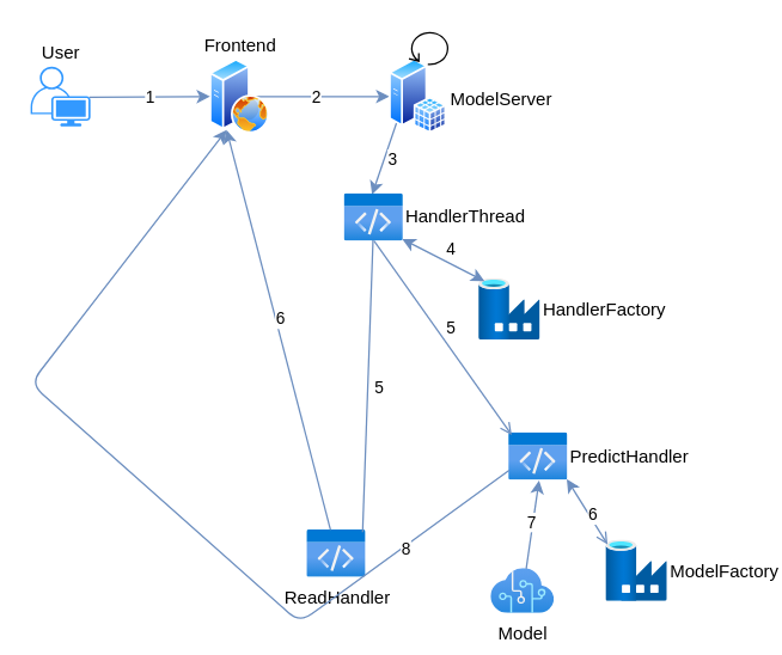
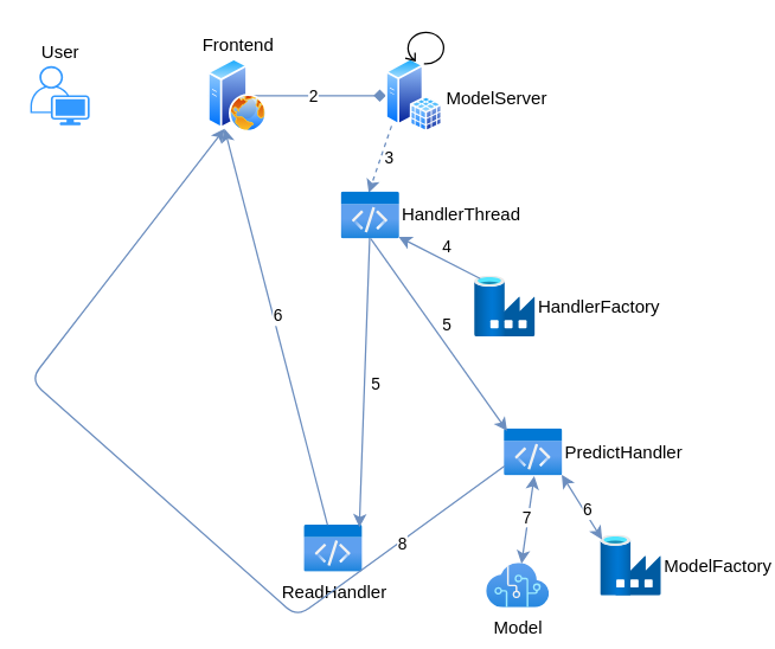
- <mxCell id="12" value="" style="endArrow=classic;html=1;exitX=0.98;exitY=0.51;exitDx=0;exitDy=0;exitPerimeter=0;fillColor=#dae8fc;strokeColor=#6c8ebf;" edge="1" parent="1" source="9" target="10"><mxGeometry width="50" height="50" relative="1" as="geometry"><mxPoint x="130" y="226" as="sourcePoint" /><mxPoint x="180" y="176" as="targetPoint" /></mxGeometry></mxCell>
- <mxCell id="13" value="1" style="edgeLabel;html=1;align=center;verticalAlign=middle;resizable=0;points=[];" vertex="1" connectable="0" parent="12"><mxGeometry x="0.216" relative="1" as="geometry"><mxPoint x="-8.36" y="0.28" as="offset" /></mxGeometry></mxCell>
- <mxCell id="7" value="" style="endArrow=classic;html=1;fillColor=#dae8fc;strokeColor=#6c8ebf;entryX=0;entryY=0.5;entryDx=0;entryDy=0;exitX=0;exitY=0.5;exitDx=0;exitDy=0;" edge="1" parent="1" source="10" target="11"><mxGeometry width="50" height="50" relative="1" as="geometry"><mxPoint x="59.2" y="65.4" as="sourcePoint" /><mxPoint x="140.001" y="64.274" as="targetPoint" /></mxGeometry></mxCell>
+ <mxCell id="7" value="" style="endArrow=diamond;html=1;fillColor=#dae8fc;strokeColor=#6c8ebf;entryX=0;entryY=0.5;entryDx=0;entryDy=0;exitX=0;exitY=0.5;exitDx=0;exitDy=0;" edge="1" parent="1" source="10" target="11"><mxGeometry width="50" height="50" relative="1" as="geometry"><mxPoint x="59.2" y="65.4" as="sourcePoint" /><mxPoint x="140.001" y="64.274" as="targetPoint" /></mxGeometry></mxCell>
- <mxCell id="5" value="" style="endArrow=classic;html=1;fillColor=#dae8fc;strokeColor=#6c8ebf;entryX=0.466;entryY=0.016;entryDx=0;entryDy=0;entryPerimeter=0;exitX=0.5;exitY=0;exitDx=0;exitDy=0;" edge="1" parent="1" source="11" target="23"><mxGeometry width="50" height="50" relative="1" as="geometry"><mxPoint x="140" y="116" as="sourcePoint" /><mxPoint x="260" y="116" as="targetPoint" /></mxGeometry></mxCell>
+ <mxCell id="5" value="" style="endArrow=classic;html=1;fillColor=#dae8fc;strokeColor=#6c8ebf;entryX=0.466;entryY=0.016;entryDx=0;entryDy=0;entryPerimeter=0;exitX=0.5;exitY=0;exitDx=0;exitDy=0;dashed=1;" edge="1" parent="1" source="11" target="23"><mxGeometry width="50" height="50" relative="1" as="geometry"><mxPoint x="140" y="116" as="sourcePoint" /><mxPoint x="260" y="116" as="targetPoint" /></mxGeometry></mxCell>
- <mxCell id="15" value="" style="endArrow=classic;html=1;fillColor=#dae8fc;strokeColor=#6c8ebf;entryX=0.087;entryY=0.036;entryDx=0;entryDy=0;entryPerimeter=0;exitX=0.978;exitY=0.947;exitDx=0;exitDy=0;exitPerimeter=0;startArrow=classic;startFill=1;" edge="1" parent="1" source="23" target="4"><mxGeometry width="50" height="50" relative="1" as="geometry"><mxPoint x="300" y="159" as="sourcePoint" /><mxPoint x="350" y="196" as="targetPoint" /></mxGeometry></mxCell>
+ <mxCell id="15" value="" style="endArrow=none;html=1;fillColor=#dae8fc;strokeColor=#6c8ebf;entryX=0.087;entryY=0.036;entryDx=0;entryDy=0;entryPerimeter=0;exitX=0.978;exitY=0.947;exitDx=0;exitDy=0;exitPerimeter=0;startArrow=classic;startFill=1;" edge="1" parent="1" source="23" target="4"><mxGeometry width="50" height="50" relative="1" as="geometry"><mxPoint x="300" y="159" as="sourcePoint" /><mxPoint x="350" y="196" as="targetPoint" /></mxGeometry></mxCell>
- <mxCell id="21" value="" style="endArrow=open;html=1;fillColor=#dae8fc;strokeColor=#6c8ebf;exitX=0.501;exitY=0.988;exitDx=0;exitDy=0;exitPerimeter=0;entryX=0.044;entryY=0.045;entryDx=0;entryDy=0;entryPerimeter=0;" edge="1" parent="1" source="23" target="2"><mxGeometry width="50" height="50" relative="1" as="geometry"><mxPoint x="275.831" y="160.328" as="sourcePoint" /><mxPoint x="342" y="286" as="targetPoint" /></mxGeometry></mxCell>
+ <mxCell id="21" value="" style="endArrow=classic;html=1;fillColor=#dae8fc;strokeColor=#6c8ebf;exitX=0.501;exitY=0.988;exitDx=0;exitDy=0;exitPerimeter=0;entryX=0.044;entryY=0.045;entryDx=0;entryDy=0;entryPerimeter=0;" edge="1" parent="1" source="23" target="2"><mxGeometry width="50" height="50" relative="1" as="geometry"><mxPoint x="275.831" y="160.328" as="sourcePoint" /><mxPoint x="342" y="286" as="targetPoint" /></mxGeometry></mxCell>
- <mxCell id="17" value="" style="endArrow=none;html=1;fillColor=#dae8fc;strokeColor=#6c8ebf;exitX=0.482;exitY=0.969;exitDx=0;exitDy=0;exitPerimeter=0;entryX=0.94;entryY=0.045;entryDx=0;entryDy=0;entryPerimeter=0;" edge="1" parent="1" source="23" target="3"><mxGeometry width="50" height="50" relative="1" as="geometry"><mxPoint x="256.724" y="216.004" as="sourcePoint" /><mxPoint x="220" y="286" as="targetPoint" /></mxGeometry></mxCell>
+ <mxCell id="17" value="" style="endArrow=classic;html=1;fillColor=#dae8fc;strokeColor=#6c8ebf;exitX=0.482;exitY=0.969;exitDx=0;exitDy=0;exitPerimeter=0;entryX=0.94;entryY=0.045;entryDx=0;entryDy=0;entryPerimeter=0;" edge="1" parent="1" source="23" target="3"><mxGeometry width="50" height="50" relative="1" as="geometry"><mxPoint x="256.724" y="216.004" as="sourcePoint" /><mxPoint x="220" y="286" as="targetPoint" /></mxGeometry></mxCell>
- <mxCell id="25" value="" style="endArrow=open;html=1;fillColor=#dae8fc;strokeColor=#6c8ebf;entryX=0.02;entryY=0.065;entryDx=0;entryDy=0;entryPerimeter=0;exitX=0.98;exitY=0.969;exitDx=0;exitDy=0;exitPerimeter=0;startArrow=classic;startFill=1;" edge="1" parent="1" source="2" target="24"><mxGeometry width="50" height="50" relative="1" as="geometry"><mxPoint x="360" y="320" as="sourcePoint" /><mxPoint x="322.003" y="415.82" as="targetPoint" /></mxGeometry></mxCell>
+ <mxCell id="25" value="" style="endArrow=classic;html=1;fillColor=#dae8fc;strokeColor=#6c8ebf;entryX=0.02;entryY=0.065;entryDx=0;entryDy=0;entryPerimeter=0;exitX=0.98;exitY=0.969;exitDx=0;exitDy=0;exitPerimeter=0;startArrow=classic;startFill=1;" edge="1" parent="1" source="2" target="24"><mxGeometry width="50" height="50" relative="1" as="geometry"><mxPoint x="360" y="320" as="sourcePoint" /><mxPoint x="322.003" y="415.82" as="targetPoint" /></mxGeometry></mxCell>
- <mxCell id="30" value="" style="endArrow=none;html=1;fillColor=#dae8fc;strokeColor=#6c8ebf;exitX=0.509;exitY=0.995;exitDx=0;exitDy=0;exitPerimeter=0;startArrow=classic;startFill=1;" edge="1" parent="1" source="2" target="29"><mxGeometry width="50" height="50" relative="1" as="geometry"><mxPoint x="378.592" y="320.008" as="sourcePoint" /><mxPoint x="420.82" y="368.665" as="targetPoint" /></mxGeometry></mxCell>
+ <mxCell id="30" value="" style="endArrow=classic;html=1;fillColor=#dae8fc;strokeColor=#6c8ebf;exitX=0.509;exitY=0.995;exitDx=0;exitDy=0;exitPerimeter=0;startArrow=classic;startFill=1;" edge="1" parent="1" source="2" target="29"><mxGeometry width="50" height="50" relative="1" as="geometry"><mxPoint x="378.592" y="320.008" as="sourcePoint" /><mxPoint x="420.82" y="368.665" as="targetPoint" /></mxGeometry></mxCell>
